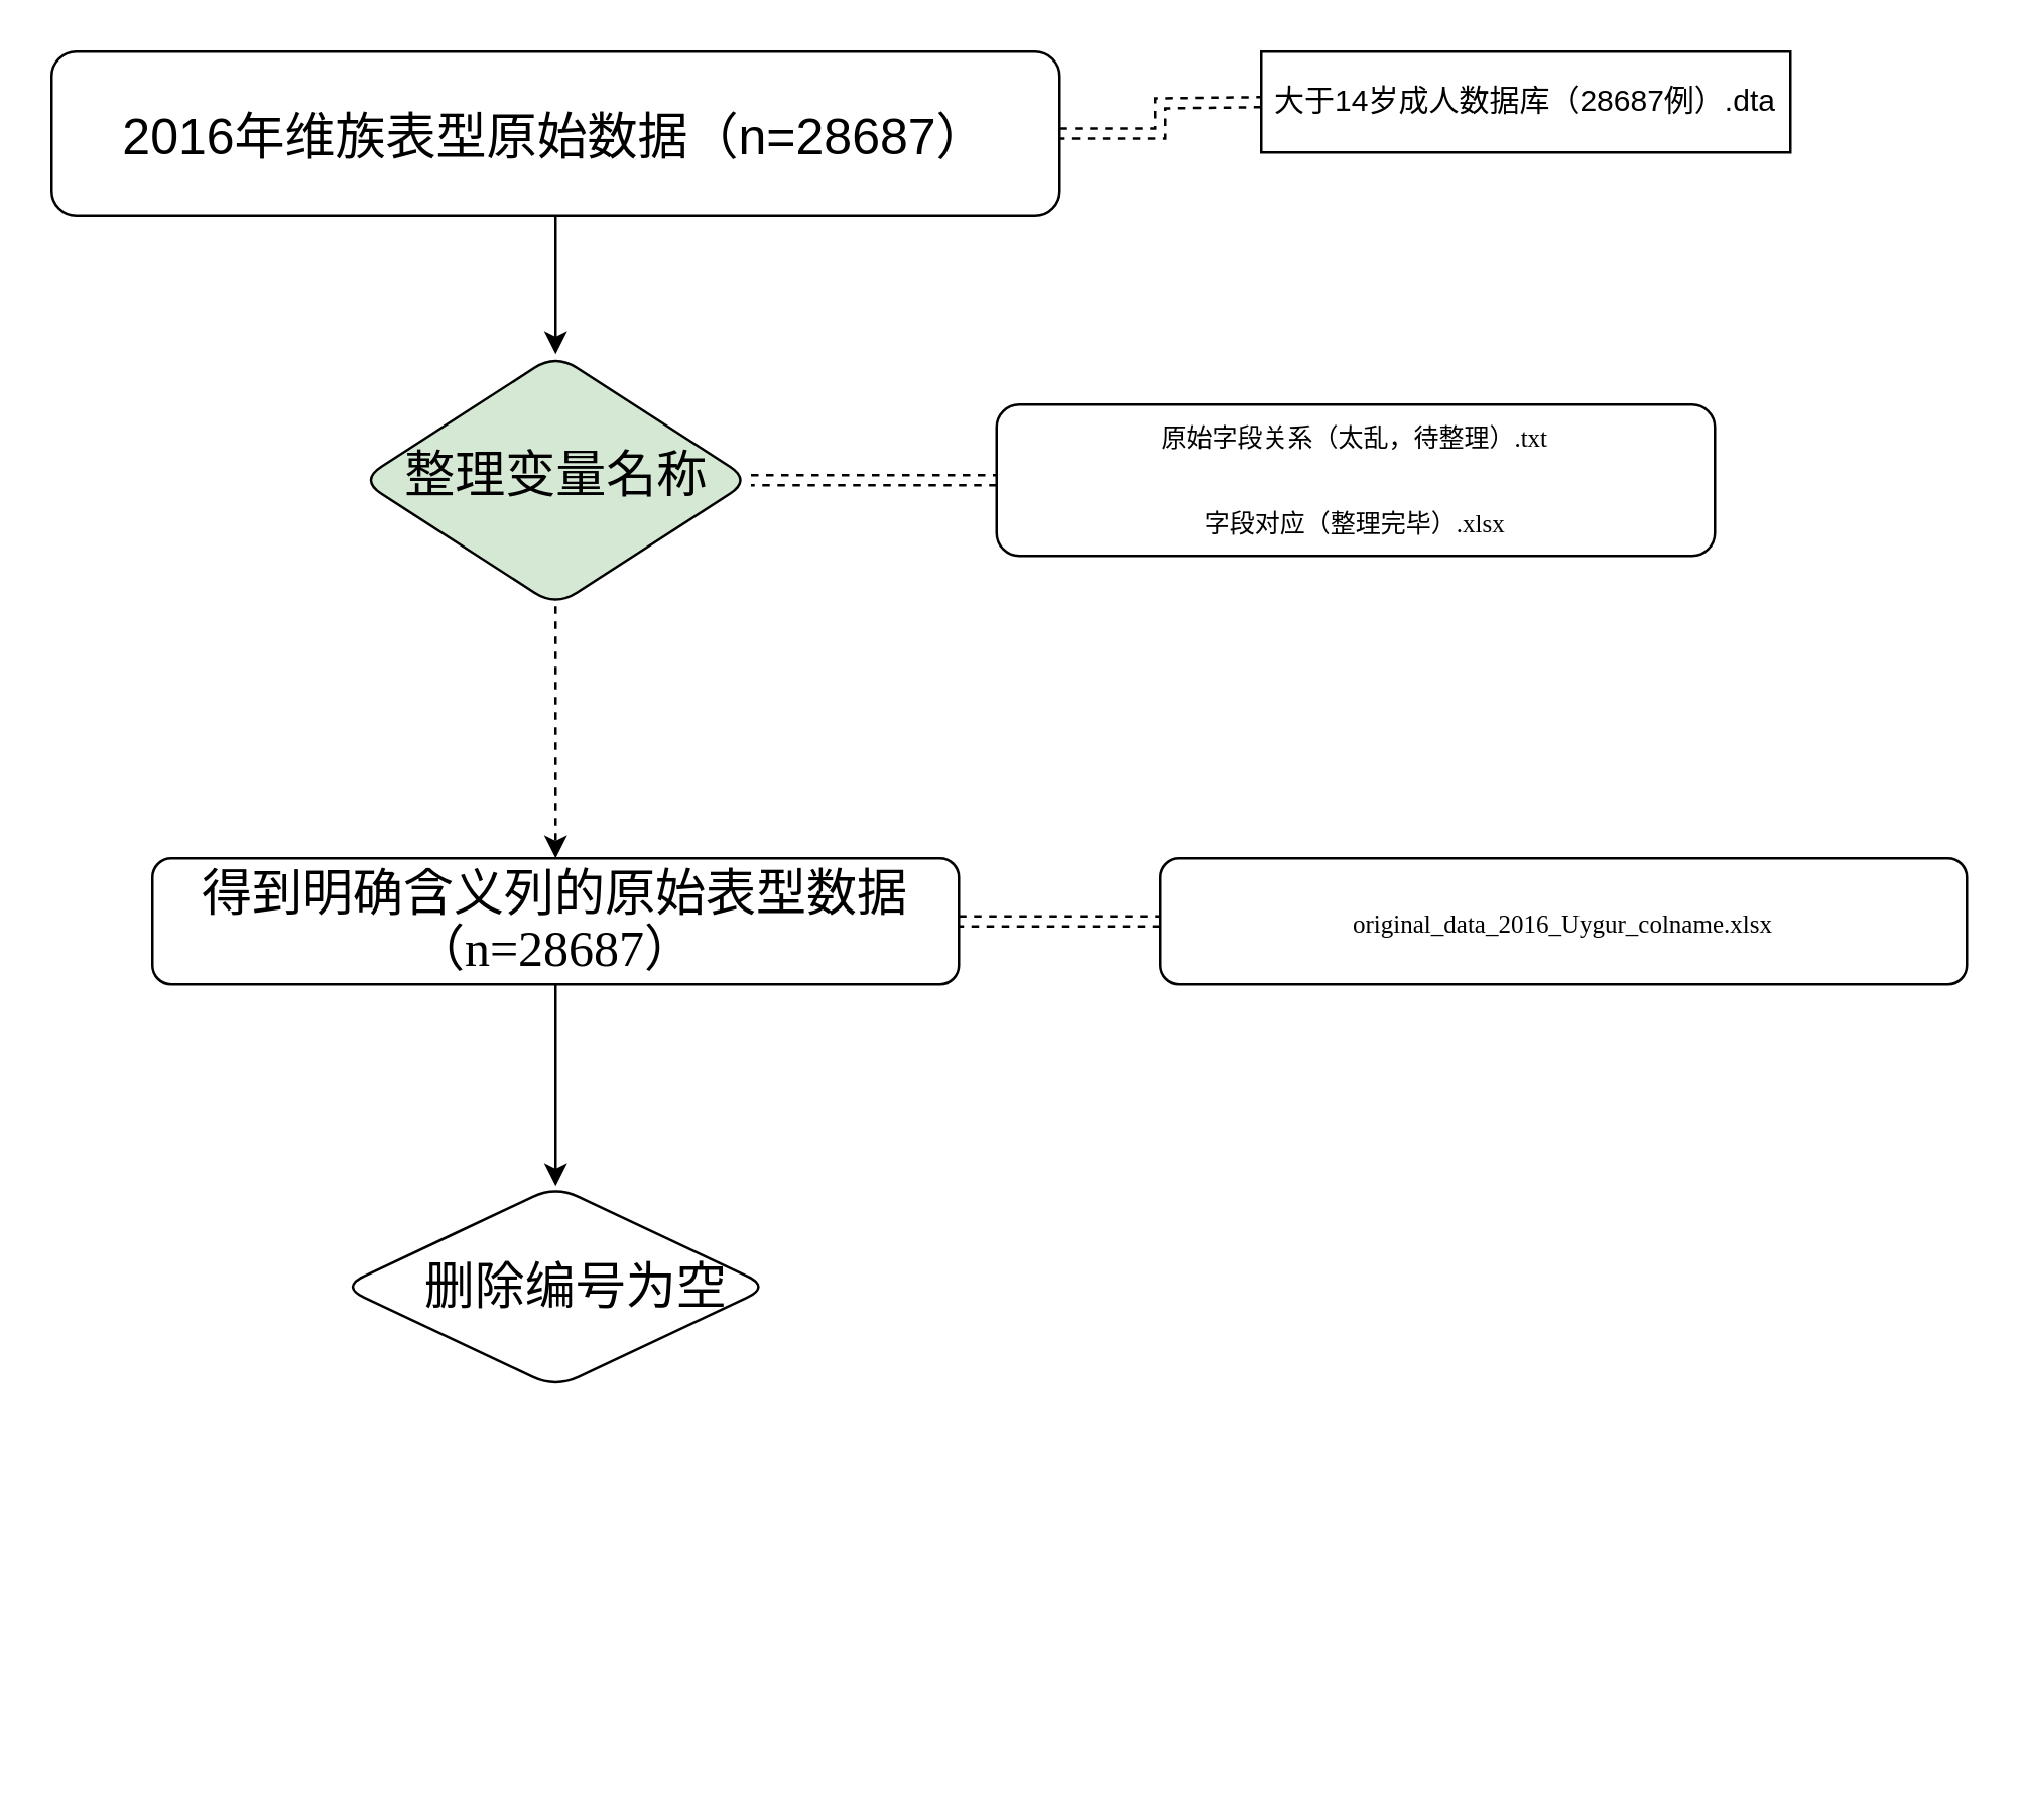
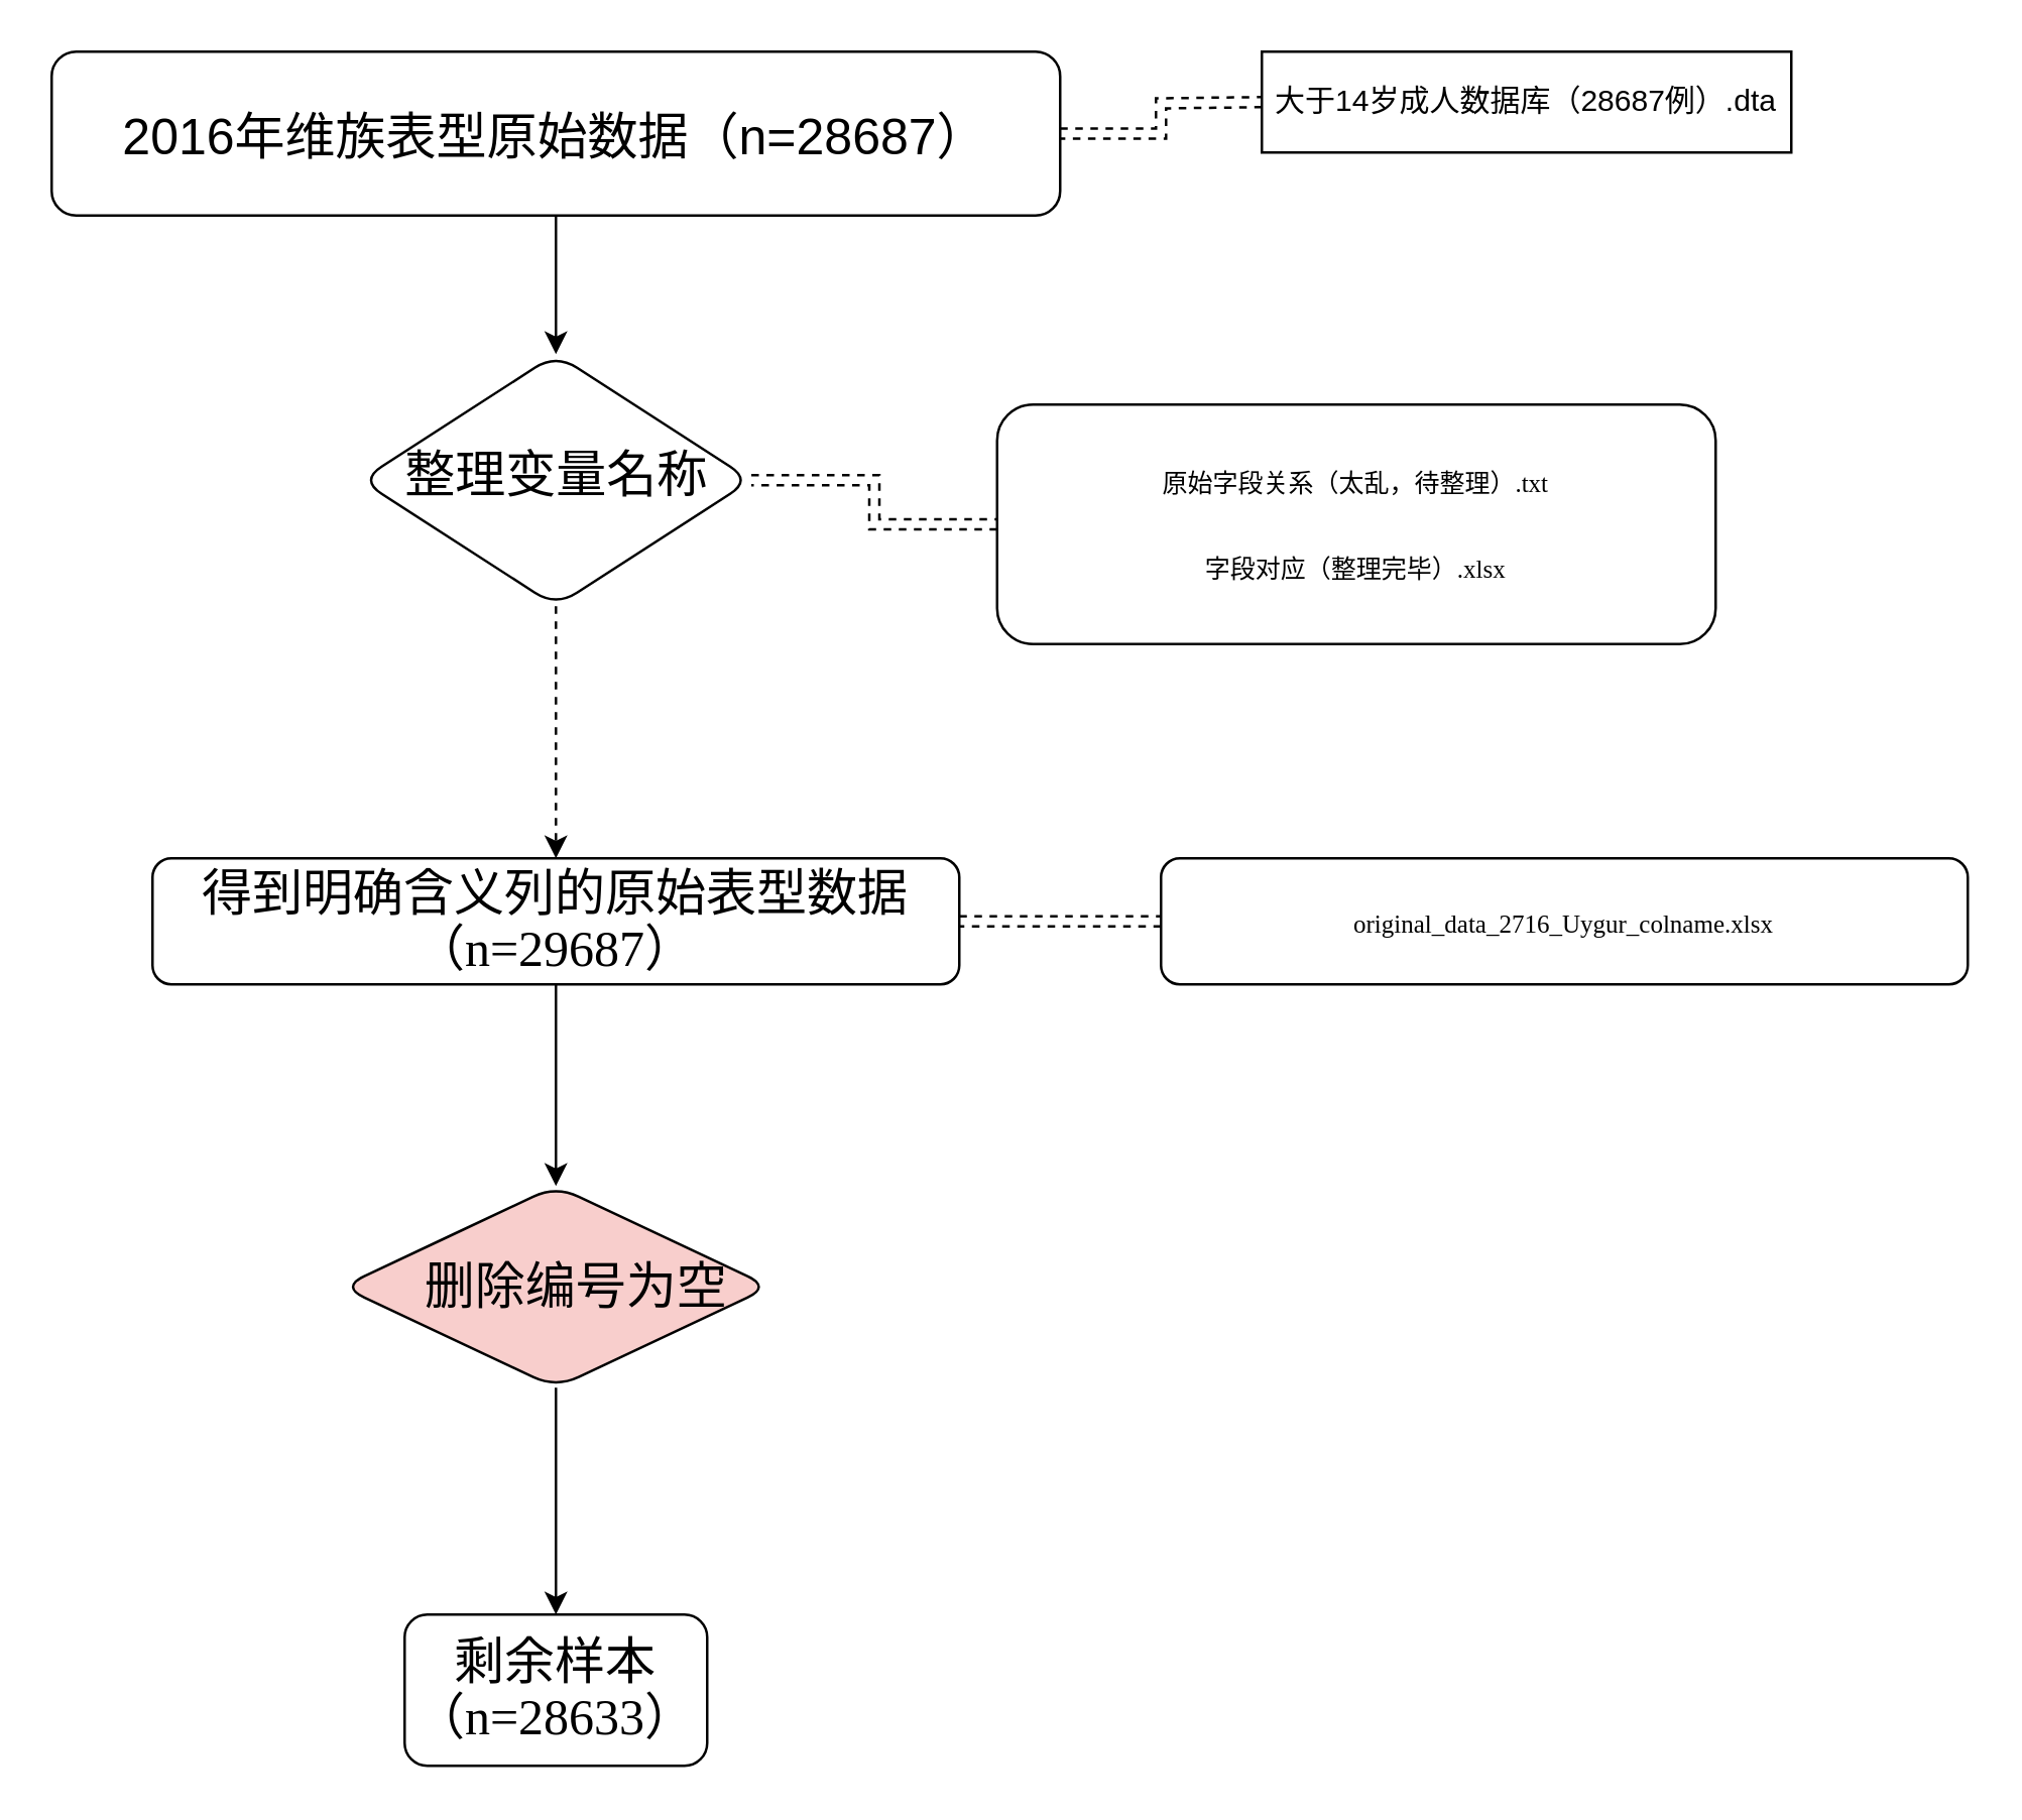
- <mxCell id="8" value="&lt;p class=&quot;MsoNormal&quot; align=&quot;center&quot; style=&quot;line-height: 16pt&quot;&gt;&lt;font style=&quot;font-size: 20px&quot;&gt;整理变量名称&lt;/font&gt;&lt;span lang=&quot;EN-US&quot; style=&quot;font-size: 7.5pt ; font-family: &amp;#34;times new roman&amp;#34; , serif ; color: #00b0f0&quot;&gt;&lt;/span&gt;&lt;/p&gt;" style="rhombus;whiteSpace=wrap;html=1;rounded=1;shadow=0;strokeWidth=1;glass=0;fillColor=#d5e8d4;" vertex="1" parent="1"><mxGeometry x="142.5" y="140" width="155" height="100" as="geometry" /></mxCell>
+ <mxCell id="8" value="&lt;p class=&quot;MsoNormal&quot; align=&quot;center&quot; style=&quot;line-height: 16pt&quot;&gt;&lt;font style=&quot;font-size: 20px&quot;&gt;整理变量名称&lt;/font&gt;&lt;span lang=&quot;EN-US&quot; style=&quot;font-size: 7.5pt ; font-family: &amp;#34;times new roman&amp;#34; , serif ; color: #00b0f0&quot;&gt;&lt;/span&gt;&lt;/p&gt;" style="rhombus;whiteSpace=wrap;html=1;rounded=1;shadow=0;strokeWidth=1;glass=0;" vertex="1" parent="1"><mxGeometry x="142.5" y="140" width="155" height="100" as="geometry" /></mxCell>
- <mxCell id="9" value="&lt;p class=&quot;MsoNormal&quot; style=&quot;line-height: 16.0pt&quot;&gt;&lt;span style=&quot;font-size: 7.5pt&quot;&gt;原始字段关系（太乱，待整理）&lt;/span&gt;&lt;span lang=&quot;EN-US&quot; style=&quot;font-size: 7.5pt ; font-family: &amp;#34;times new roman&amp;#34; , serif&quot;&gt;.txt&lt;/span&gt;&lt;/p&gt;&lt;p class=&quot;MsoNormal&quot; style=&quot;line-height: 16.0pt&quot;&gt;&lt;span style=&quot;font-size: 7.5pt&quot;&gt;字段对应（整理完毕）&lt;/span&gt;&lt;span lang=&quot;EN-US&quot; style=&quot;font-size: 7.5pt ; font-family: &amp;#34;times new roman&amp;#34; , serif&quot;&gt;.xlsx&lt;/span&gt;&lt;/p&gt;" style="whiteSpace=wrap;html=1;rounded=1;shadow=0;strokeWidth=1;glass=0;" vertex="1" parent="1"><mxGeometry x="395" y="160" width="285" height="60" as="geometry" /></mxCell>
+ <mxCell id="9" value="&lt;p class=&quot;MsoNormal&quot; style=&quot;line-height: 16.0pt&quot;&gt;&lt;span style=&quot;font-size: 7.5pt&quot;&gt;原始字段关系（太乱，待整理）&lt;/span&gt;&lt;span lang=&quot;EN-US&quot; style=&quot;font-size: 7.5pt ; font-family: &amp;#34;times new roman&amp;#34; , serif&quot;&gt;.txt&lt;/span&gt;&lt;/p&gt;&lt;p class=&quot;MsoNormal&quot; style=&quot;line-height: 16.0pt&quot;&gt;&lt;span style=&quot;font-size: 7.5pt&quot;&gt;字段对应（整理完毕）&lt;/span&gt;&lt;span lang=&quot;EN-US&quot; style=&quot;font-size: 7.5pt ; font-family: &amp;#34;times new roman&amp;#34; , serif&quot;&gt;.xlsx&lt;/span&gt;&lt;/p&gt;" style="whiteSpace=wrap;html=1;rounded=1;shadow=0;strokeWidth=1;glass=0;" vertex="1" parent="1"><mxGeometry x="395" y="160" width="285" height="95" as="geometry" /></mxCell>
- <mxCell id="12" value="&lt;p class=&quot;MsoNormal&quot; align=&quot;center&quot; style=&quot;line-height: 16pt ; font-size: 20px&quot;&gt;得到明确含义列的原始表型数据（&lt;span lang=&quot;EN-US&quot; style=&quot;font-family: &amp;#34;times new roman&amp;#34; , serif&quot;&gt;n=28687&lt;/span&gt;）&lt;/p&gt;" style="whiteSpace=wrap;html=1;rounded=1;shadow=0;strokeWidth=1;glass=0;" vertex="1" parent="1"><mxGeometry x="60" y="340" width="320" height="50" as="geometry" /></mxCell>
+ <mxCell id="12" value="&lt;p class=&quot;MsoNormal&quot; align=&quot;center&quot; style=&quot;line-height: 16pt ; font-size: 20px&quot;&gt;得到明确含义列的原始表型数据（&lt;span lang=&quot;EN-US&quot; style=&quot;font-family: &amp;#34;times new roman&amp;#34; , serif&quot;&gt;n=29687&lt;/span&gt;）&lt;/p&gt;" style="whiteSpace=wrap;html=1;rounded=1;shadow=0;strokeWidth=1;glass=0;" vertex="1" parent="1"><mxGeometry x="60" y="340" width="320" height="50" as="geometry" /></mxCell>
- <mxCell id="13" value="&lt;p class=&quot;MsoNormal&quot; align=&quot;center&quot; style=&quot;line-height: 16pt ; font-size: 20px&quot;&gt;&lt;span style=&quot;font-family: &amp;#34;times new roman&amp;#34; , serif ; font-size: 10px ; text-indent: 10px&quot;&gt;original_data_2016_Uygur_colname.xlsx&lt;/span&gt;&lt;br&gt;&lt;/p&gt;" style="whiteSpace=wrap;html=1;rounded=1;shadow=0;strokeWidth=1;glass=0;" vertex="1" parent="1"><mxGeometry x="460" y="340" width="320" height="50" as="geometry" /></mxCell>
+ <mxCell id="13" value="&lt;p class=&quot;MsoNormal&quot; align=&quot;center&quot; style=&quot;line-height: 16pt ; font-size: 20px&quot;&gt;&lt;span style=&quot;font-family: &amp;#34;times new roman&amp;#34; , serif ; font-size: 10px ; text-indent: 10px&quot;&gt;original_data_2716_Uygur_colname.xlsx&lt;/span&gt;&lt;br&gt;&lt;/p&gt;" style="whiteSpace=wrap;html=1;rounded=1;shadow=0;strokeWidth=1;glass=0;" vertex="1" parent="1"><mxGeometry x="460" y="340" width="320" height="50" as="geometry" /></mxCell>
- <mxCell id="15" value="&lt;p class=&quot;MsoNormal&quot; align=&quot;left&quot; style=&quot;text-align: left ; line-height: 16pt ; font-size: 20px&quot;&gt;&lt;span lang=&quot;EN-US&quot;&gt;&amp;nbsp;&amp;nbsp;&amp;nbsp;删除&lt;/span&gt;编号为空&lt;/p&gt;" style="rhombus;whiteSpace=wrap;html=1;rounded=1;shadow=0;strokeWidth=1;glass=0;" vertex="1" parent="1"><mxGeometry x="135" y="470" width="170" height="80" as="geometry" /></mxCell>
+ <mxCell id="15" value="&lt;p class=&quot;MsoNormal&quot; align=&quot;left&quot; style=&quot;text-align: left ; line-height: 16pt ; font-size: 20px&quot;&gt;&lt;span lang=&quot;EN-US&quot;&gt;&amp;nbsp;&amp;nbsp;&amp;nbsp;删除&lt;/span&gt;编号为空&lt;/p&gt;" style="rhombus;whiteSpace=wrap;html=1;rounded=1;shadow=0;strokeWidth=1;glass=0;fillColor=#f8cecc;" vertex="1" parent="1"><mxGeometry x="135" y="470" width="170" height="80" as="geometry" /></mxCell>
+ <mxCell id="14" value="" style="edgeStyle=orthogonalEdgeStyle;rounded=0;orthogonalLoop=1;jettySize=auto;html=1;" edge="1" parent="1" source="15" target="16"><mxGeometry relative="1" as="geometry" /></mxCell>
+ <mxCell id="16" value="&lt;p class=&quot;MsoNormal&quot; align=&quot;center&quot; style=&quot;line-height: 16pt ; font-size: 20px&quot;&gt;剩余样本（&lt;span lang=&quot;EN-US&quot; style=&quot;font-family: &amp;#34;times new roman&amp;#34; , serif&quot;&gt;n=28633&lt;/span&gt;）&lt;span lang=&quot;EN-US&quot; style=&quot;font-family: &amp;#34;times new roman&amp;#34; , serif&quot;&gt;&lt;/span&gt;&lt;/p&gt;" style="whiteSpace=wrap;html=1;rounded=1;shadow=0;strokeWidth=1;glass=0;" vertex="1" parent="1"><mxGeometry x="160" y="640" width="120" height="60" as="geometry" /></mxCell>
